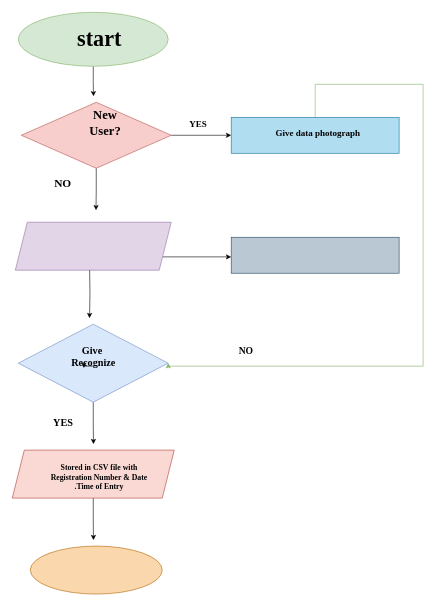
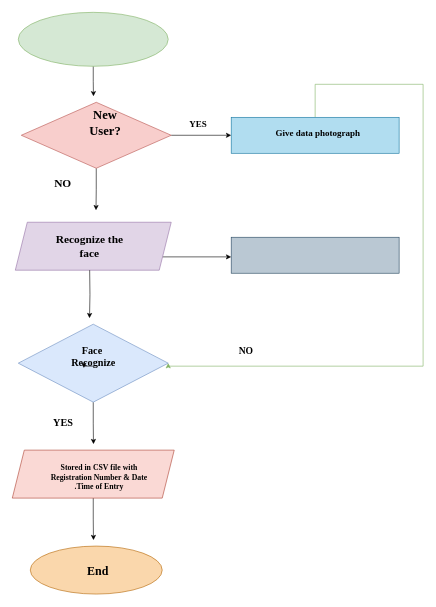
- <mxCell id="16" value="start" style="text;html=1;align=center;verticalAlign=middle;whiteSpace=wrap;rounded=0;fontFamily=Comic Sans MS;labelBackgroundColor=none;fontStyle=1;fontSize=37;" vertex="1" parent="1"><mxGeometry x="122.5" y="36.25" width="85" height="57.5" as="geometry" /></mxCell>
+ <mxCell id="23" value="Recognize the face" style="text;html=1;align=center;verticalAlign=middle;whiteSpace=wrap;rounded=0;fontSize=19;fontFamily=Comic Sans MS;fontStyle=1" vertex="1" parent="1"><mxGeometry x="90" y="395" width="117.5" height="30" as="geometry" /></mxCell>
- <mxCell id="25" value="Give&amp;nbsp;&lt;div&gt;Recognize&lt;/div&gt;" style="text;html=1;align=center;verticalAlign=middle;whiteSpace=wrap;rounded=0;fontSize=17;fontFamily=Comic Sans MS;fontStyle=1" vertex="1" parent="1"><mxGeometry x="102.5" y="580" width="105" height="30" as="geometry" /></mxCell>
+ <mxCell id="25" value="Face&amp;nbsp;&lt;div&gt;Recognize&lt;/div&gt;" style="text;html=1;align=center;verticalAlign=middle;whiteSpace=wrap;rounded=0;fontSize=17;fontFamily=Comic Sans MS;fontStyle=1" vertex="1" parent="1"><mxGeometry x="102.5" y="580" width="105" height="30" as="geometry" /></mxCell>
+ <mxCell id="26" value="End" style="text;html=1;align=center;verticalAlign=middle;whiteSpace=wrap;rounded=0;fontSize=20;fontFamily=Comic Sans MS;fontStyle=1" vertex="1" parent="1"><mxGeometry x="117.5" y="935" width="90" height="30" as="geometry" /></mxCell>
